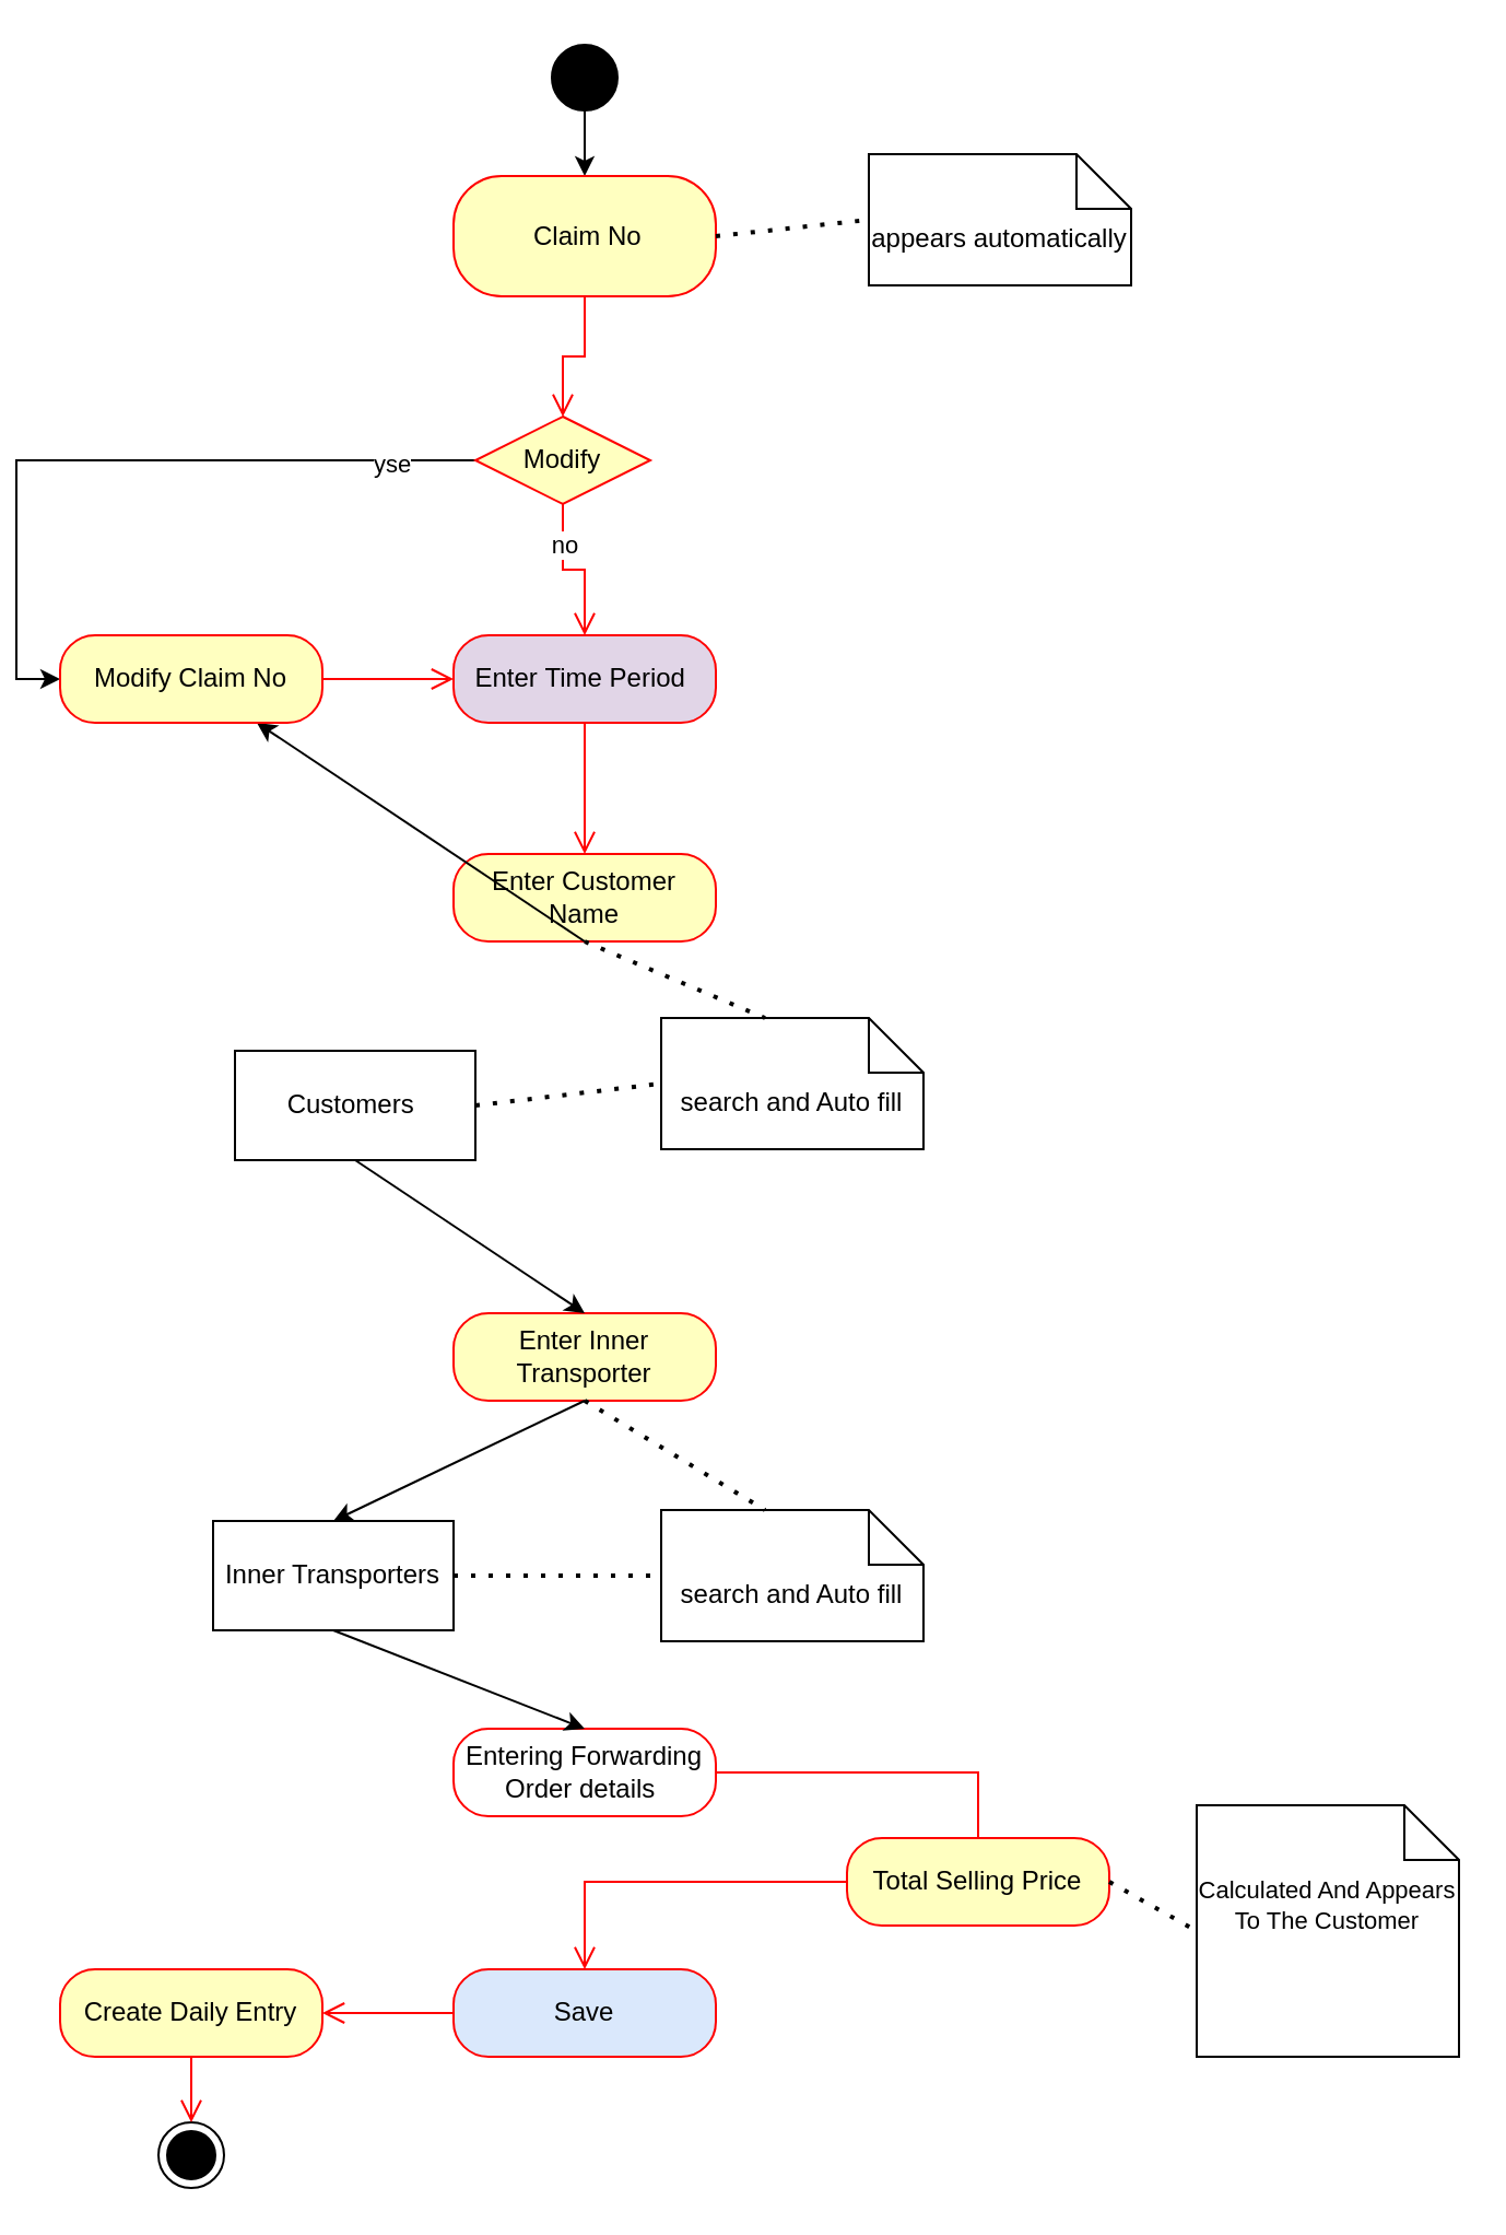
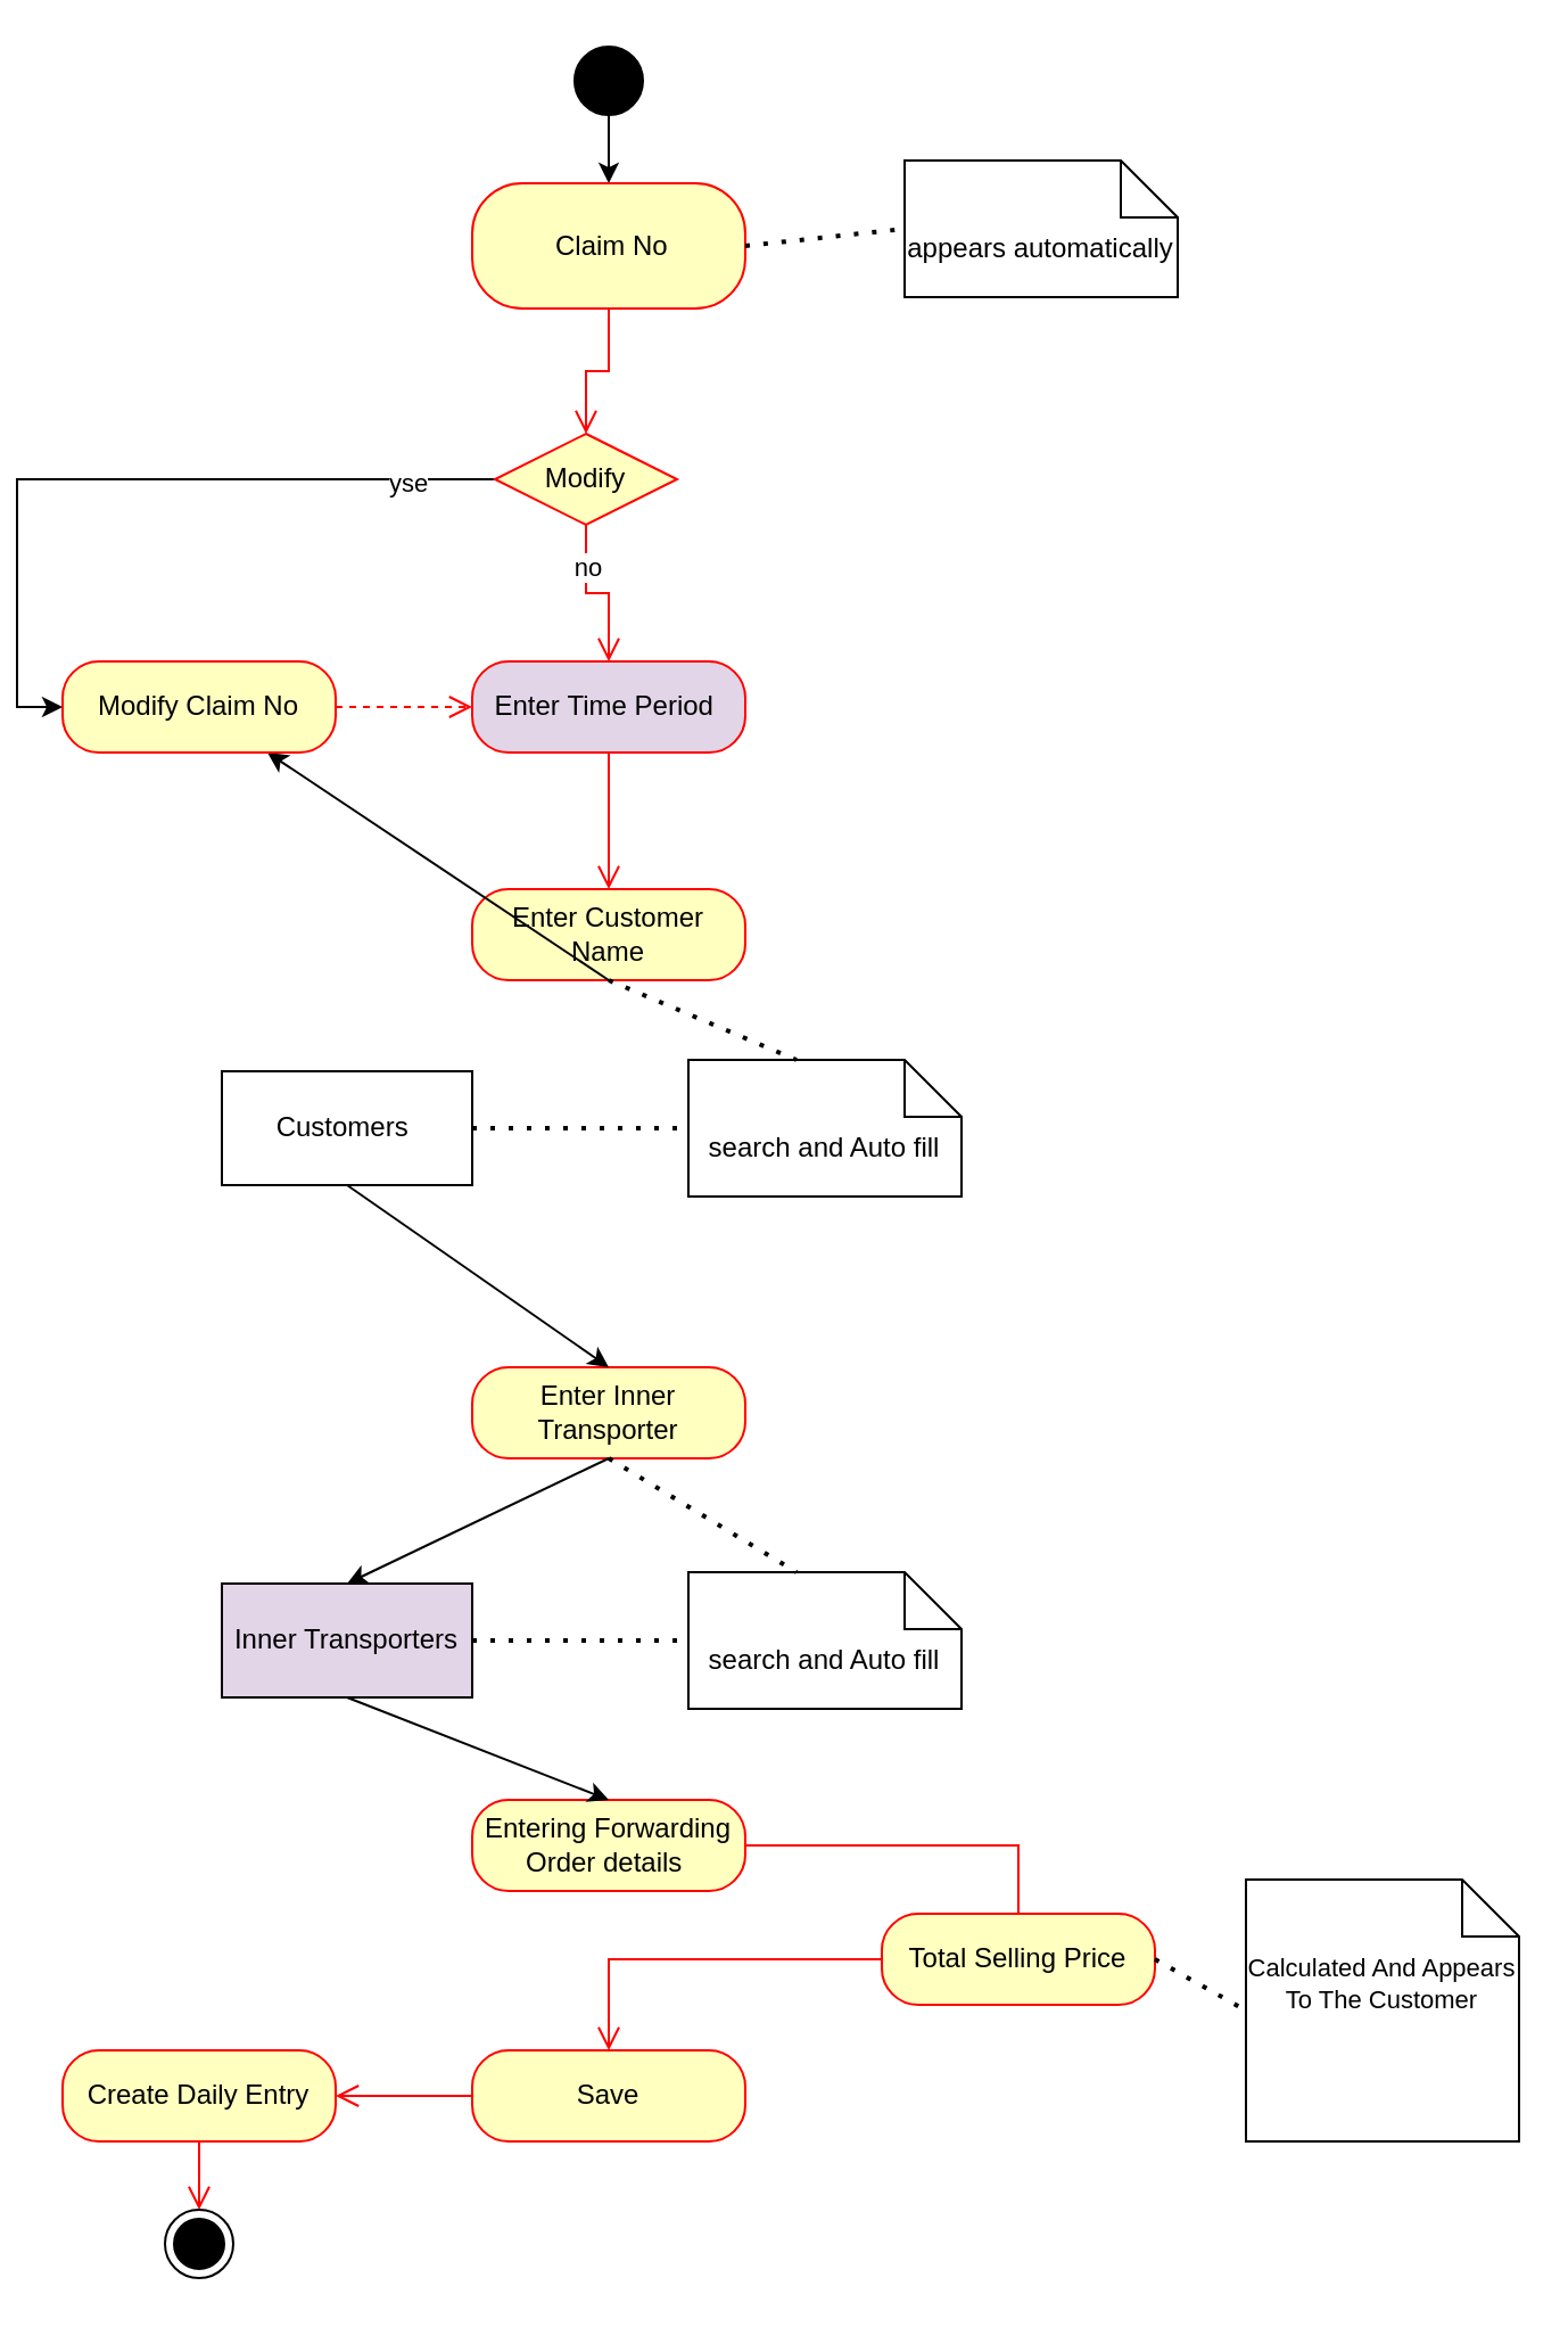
- <mxCell id="24" value="" style="edgeStyle=orthogonalEdgeStyle;html=1;verticalAlign=bottom;endArrow=open;endSize=8;strokeColor=#ff0000;rounded=0;entryX=0;entryY=0.5;entryDx=0;entryDy=0;" edge="1" source="23" parent="1" target="6"><mxGeometry relative="1" as="geometry"><mxPoint x="0" y="370" as="targetPoint" /></mxGeometry></mxCell>
+ <mxCell id="24" value="" style="edgeStyle=orthogonalEdgeStyle;html=1;verticalAlign=bottom;endArrow=open;endSize=8;strokeColor=#ff0000;rounded=0;entryX=0;entryY=0.5;entryDx=0;entryDy=0;dashed=1;" edge="1" source="23" parent="1" target="6"><mxGeometry relative="1" as="geometry"><mxPoint x="0" y="370" as="targetPoint" /></mxGeometry></mxCell>
- <mxCell id="10" value="Customers&amp;nbsp;" style="html=1;whiteSpace=wrap;" vertex="1" parent="1"><mxGeometry x="100" y="480" width="110" height="50" as="geometry" /></mxCell>
+ <mxCell id="10" value="Customers&amp;nbsp;" style="html=1;whiteSpace=wrap;" vertex="1" parent="1"><mxGeometry x="90" y="470" width="110" height="50" as="geometry" /></mxCell>
- <mxCell id="25" value="Inner Transporters" style="html=1;whiteSpace=wrap;" vertex="1" parent="1"><mxGeometry x="90" y="695" width="110" height="50" as="geometry" /></mxCell>
+ <mxCell id="25" value="Inner Transporters" style="html=1;whiteSpace=wrap;fillColor=#e1d5e7;" vertex="1" parent="1"><mxGeometry x="90" y="695" width="110" height="50" as="geometry" /></mxCell>
- <mxCell id="30" value="Entering&amp;nbsp;Forwarding Order details&amp;nbsp;" style="rounded=1;whiteSpace=wrap;html=1;arcSize=40;fontColor=#000000;fillColor=#ffffff;strokeColor=#ff0000;" vertex="1" parent="1"><mxGeometry x="200" y="790" width="120" height="40" as="geometry" /></mxCell>
+ <mxCell id="30" value="Entering&amp;nbsp;Forwarding Order details&amp;nbsp;" style="rounded=1;whiteSpace=wrap;html=1;arcSize=40;fontColor=#000000;fillColor=#ffffc0;strokeColor=#ff0000;" vertex="1" parent="1"><mxGeometry x="200" y="790" width="120" height="40" as="geometry" /></mxCell>
- <mxCell id="33" value="Save" style="rounded=1;whiteSpace=wrap;html=1;arcSize=40;fontColor=#000000;fillColor=#dae8fc;strokeColor=#ff0000;" vertex="1" parent="1"><mxGeometry x="200" y="900" width="120" height="40" as="geometry" /></mxCell>
+ <mxCell id="33" value="Save" style="rounded=1;whiteSpace=wrap;html=1;arcSize=40;fontColor=#000000;fillColor=#ffffc0;strokeColor=#ff0000;" vertex="1" parent="1"><mxGeometry x="200" y="900" width="120" height="40" as="geometry" /></mxCell>
